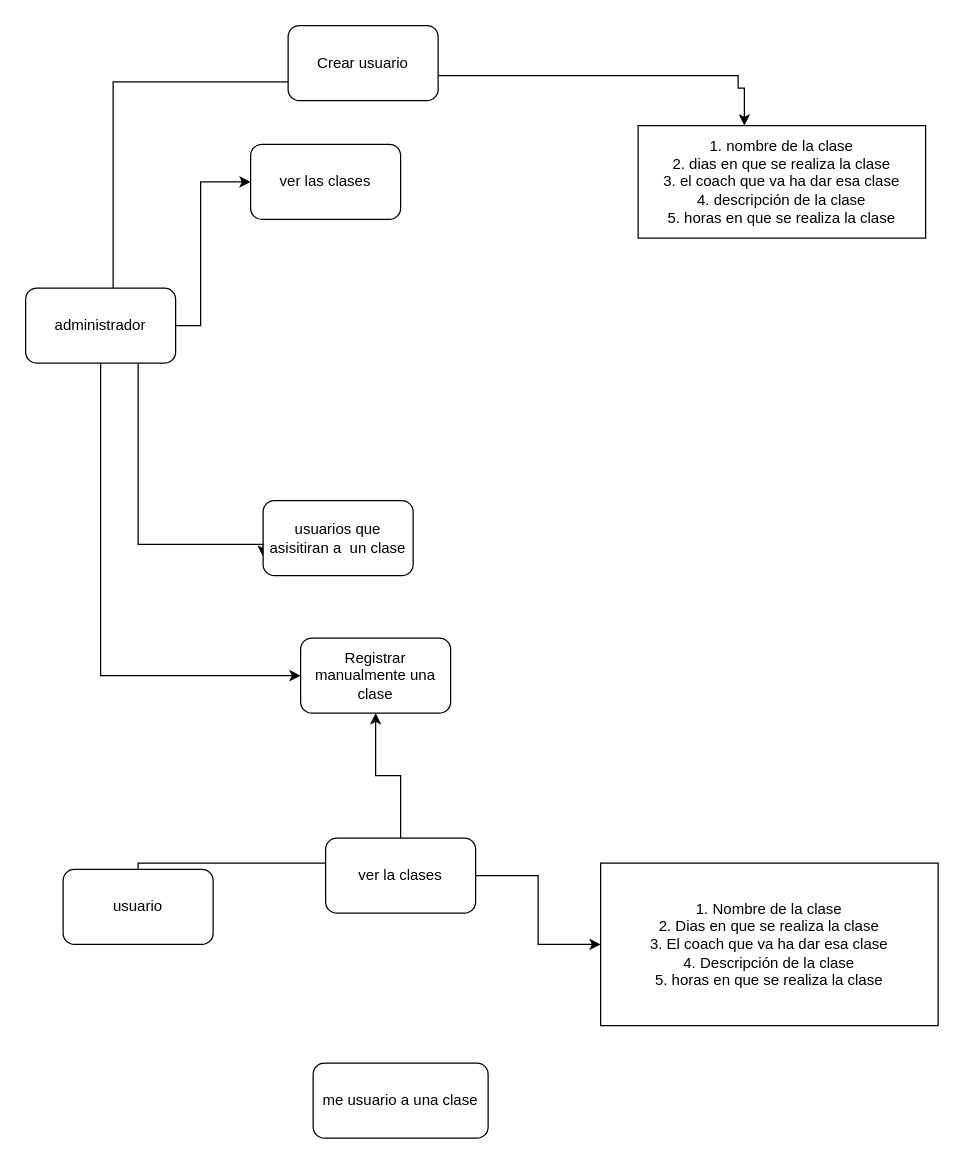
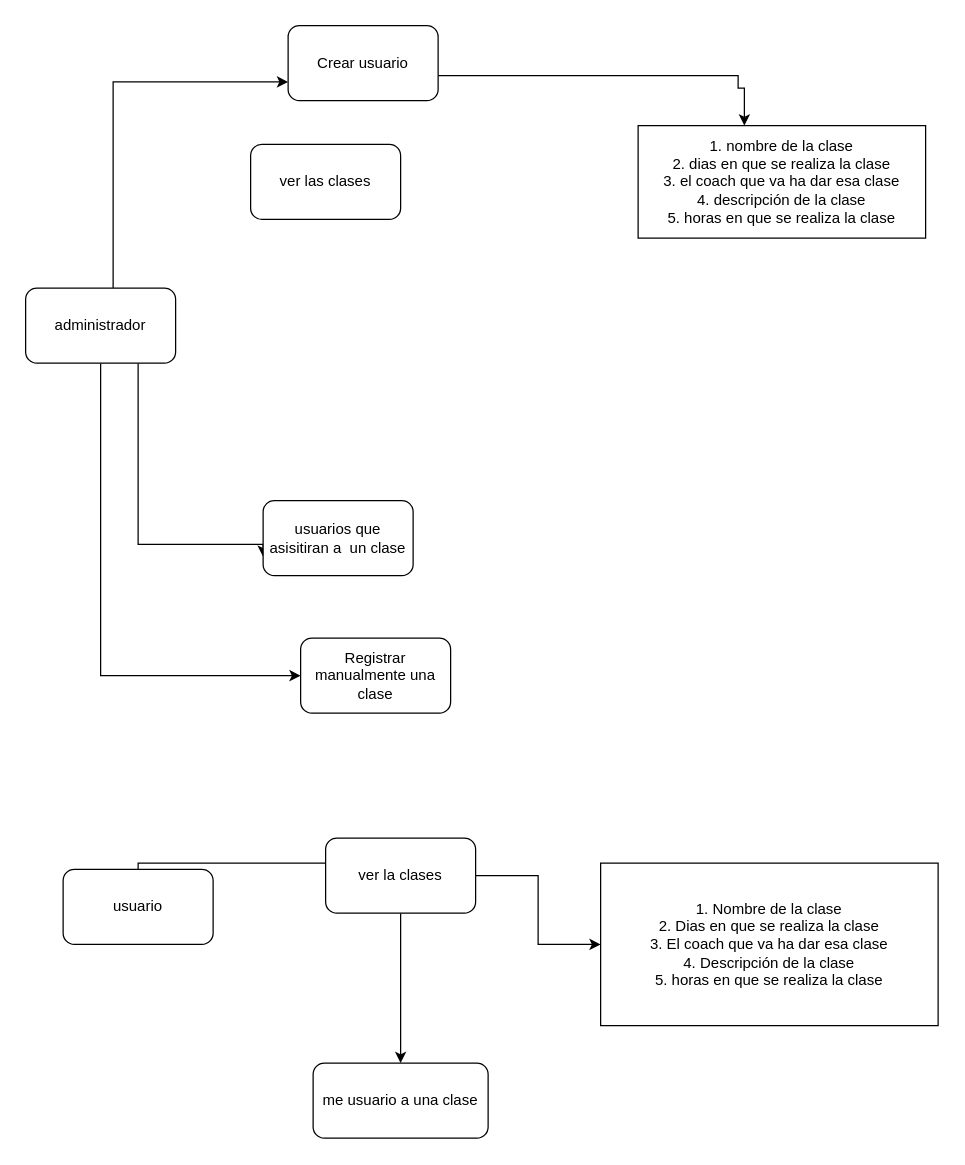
- <mxCell id="4" style="edgeStyle=orthogonalEdgeStyle;rounded=0;orthogonalLoop=1;jettySize=auto;html=1;entryX=0;entryY=0.75;entryDx=0;entryDy=0;endArrow=none;" parent="1" source="8" target="10" edge="1"><mxGeometry relative="1" as="geometry"><mxPoint x="250" y="110" as="targetPoint" /><Array as="points"><mxPoint x="90" y="65" /></Array></mxGeometry></mxCell>
+ <mxCell id="4" style="edgeStyle=orthogonalEdgeStyle;rounded=0;orthogonalLoop=1;jettySize=auto;html=1;entryX=0;entryY=0.75;entryDx=0;entryDy=0;" parent="1" source="8" target="10" edge="1"><mxGeometry relative="1" as="geometry"><mxPoint x="250" y="110" as="targetPoint" /><Array as="points"><mxPoint x="90" y="65" /></Array></mxGeometry></mxCell>
- <mxCell id="6" style="edgeStyle=orthogonalEdgeStyle;rounded=0;orthogonalLoop=1;jettySize=auto;html=1;" parent="1" source="8" target="18" edge="1"><mxGeometry relative="1" as="geometry"><mxPoint x="280" y="260" as="targetPoint" /><Array as="points"><mxPoint x="160" y="260" /><mxPoint x="160" y="145" /></Array></mxGeometry></mxCell>
- <mxCell id="12" style="edgeStyle=orthogonalEdgeStyle;rounded=0;orthogonalLoop=1;jettySize=auto;html=1;" parent="1" source="14" target="17" edge="1"><mxGeometry relative="1" as="geometry"><mxPoint x="350" y="630" as="targetPoint" /></mxGeometry></mxCell>
+ <mxCell id="12" style="edgeStyle=orthogonalEdgeStyle;rounded=0;orthogonalLoop=1;jettySize=auto;html=1;" parent="1" source="14" target="15" edge="1"><mxGeometry relative="1" as="geometry"><mxPoint x="350" y="630" as="targetPoint" /></mxGeometry></mxCell>
